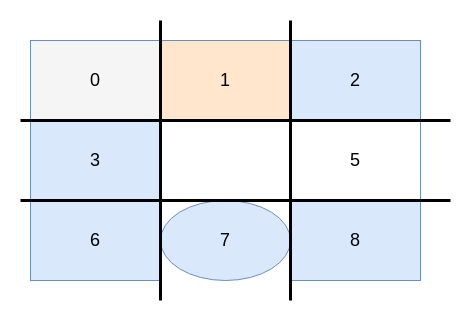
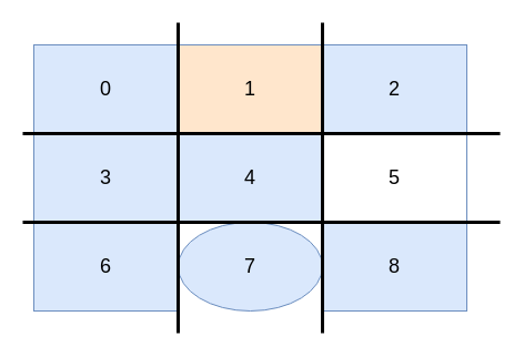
- <mxCell id="2" value="&lt;font style=&quot;font-size: 18px&quot;&gt;0&lt;/font&gt;" style="rounded=0;whiteSpace=wrap;html=1;fillColor=#f5f5f5;strokeColor=#6c8ebf;fontSize=18;" parent="1" vertex="1"><mxGeometry x="30" y="40" width="130" height="80" as="geometry" /></mxCell>
+ <mxCell id="2" value="&lt;font style=&quot;font-size: 18px&quot;&gt;0&lt;/font&gt;" style="rounded=0;whiteSpace=wrap;html=1;fillColor=#dae8fc;strokeColor=#6c8ebf;fontSize=18;" parent="1" vertex="1"><mxGeometry x="30" y="40" width="130" height="80" as="geometry" /></mxCell>
+ <mxCell id="6" value="4" style="rounded=0;whiteSpace=wrap;html=1;fillColor=#dae8fc;strokeColor=#6c8ebf;fontSize=18;" parent="1" vertex="1"><mxGeometry x="160" y="120" width="130" height="80" as="geometry" /></mxCell>
